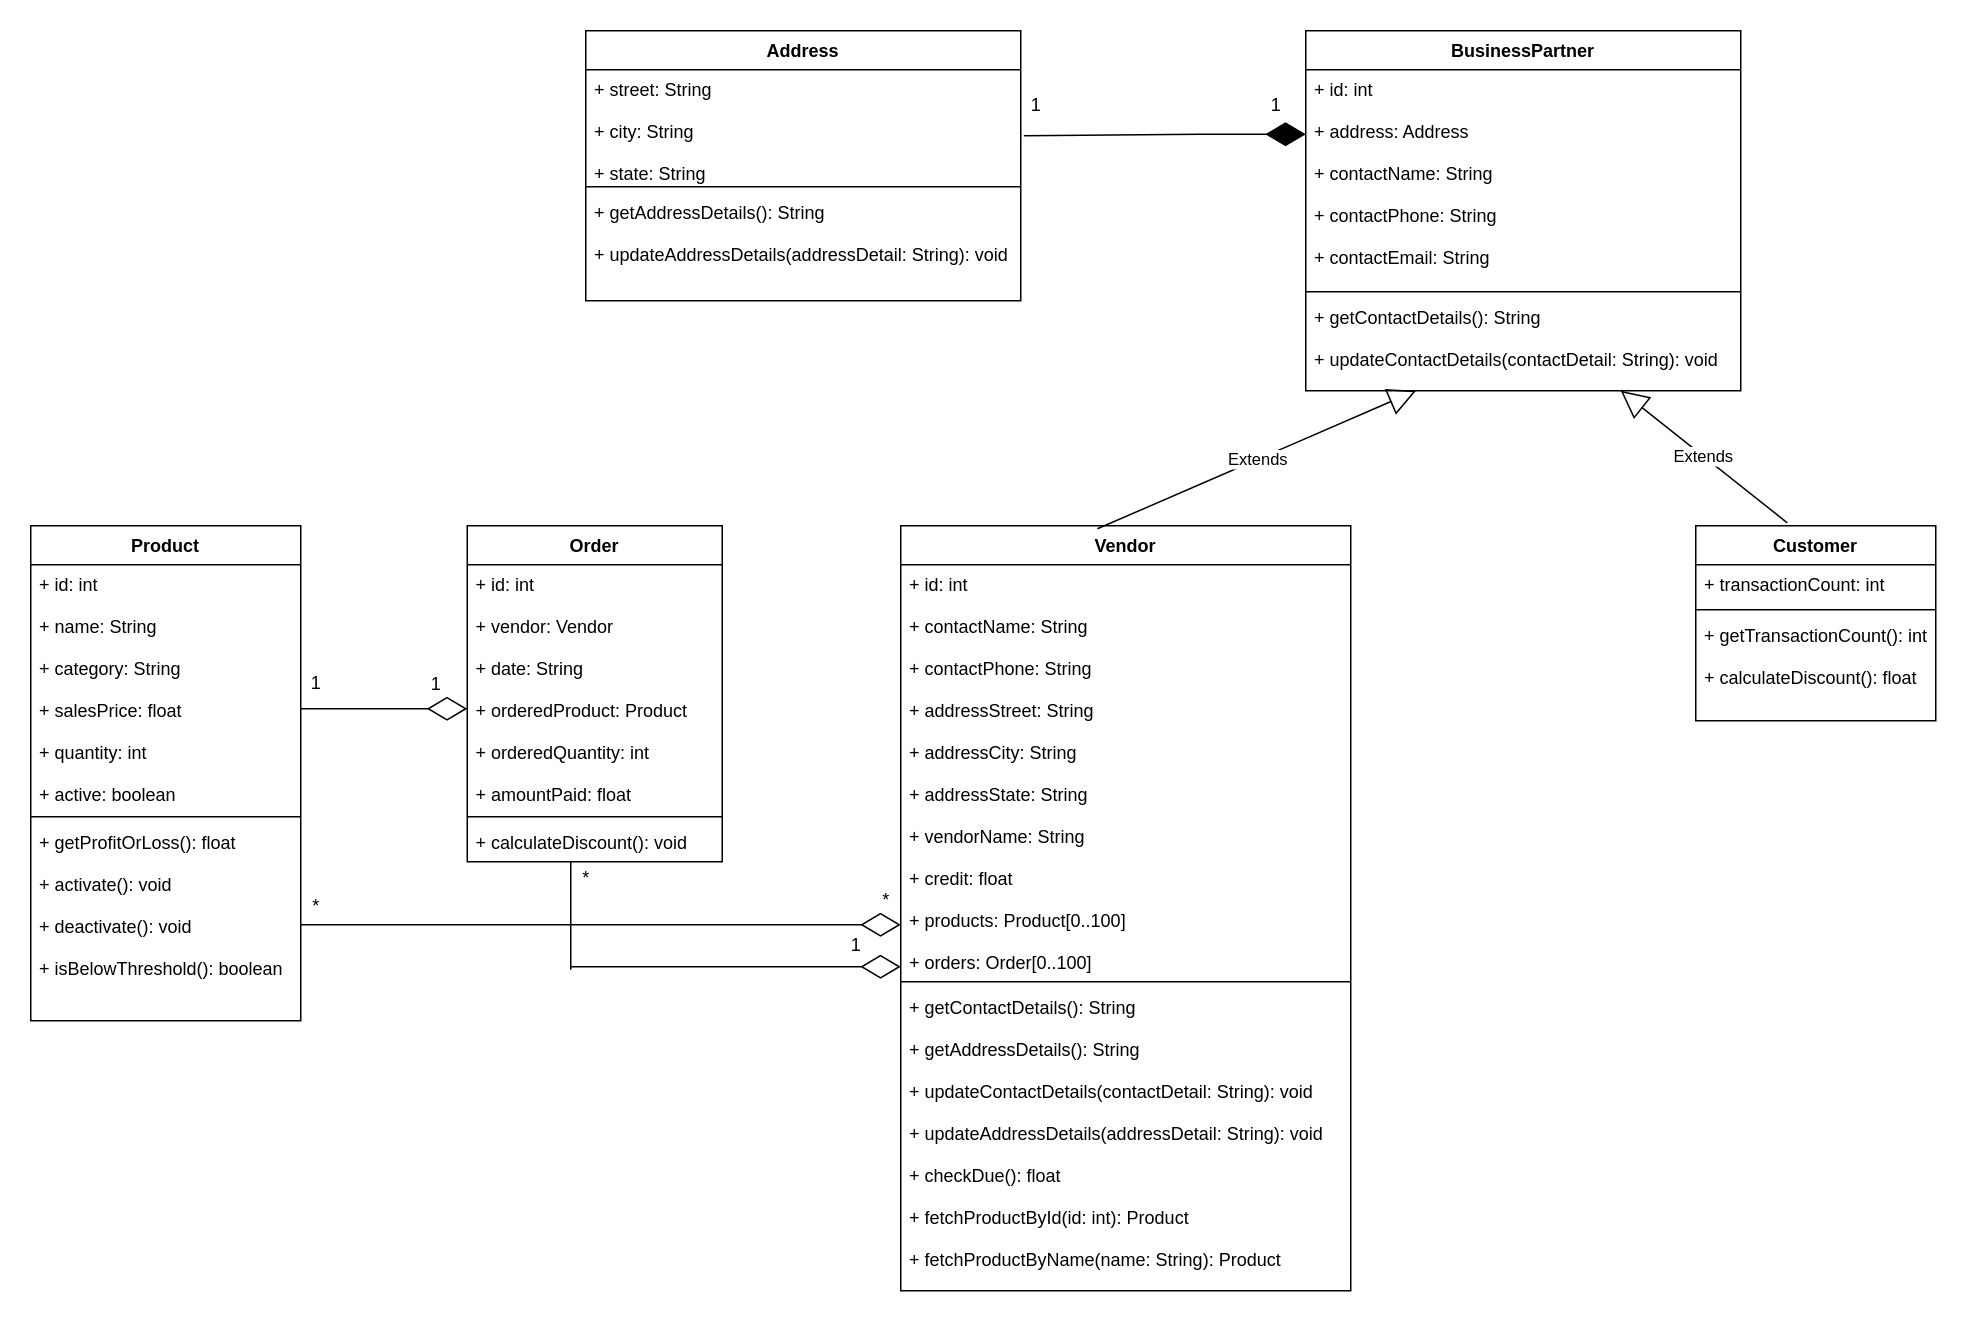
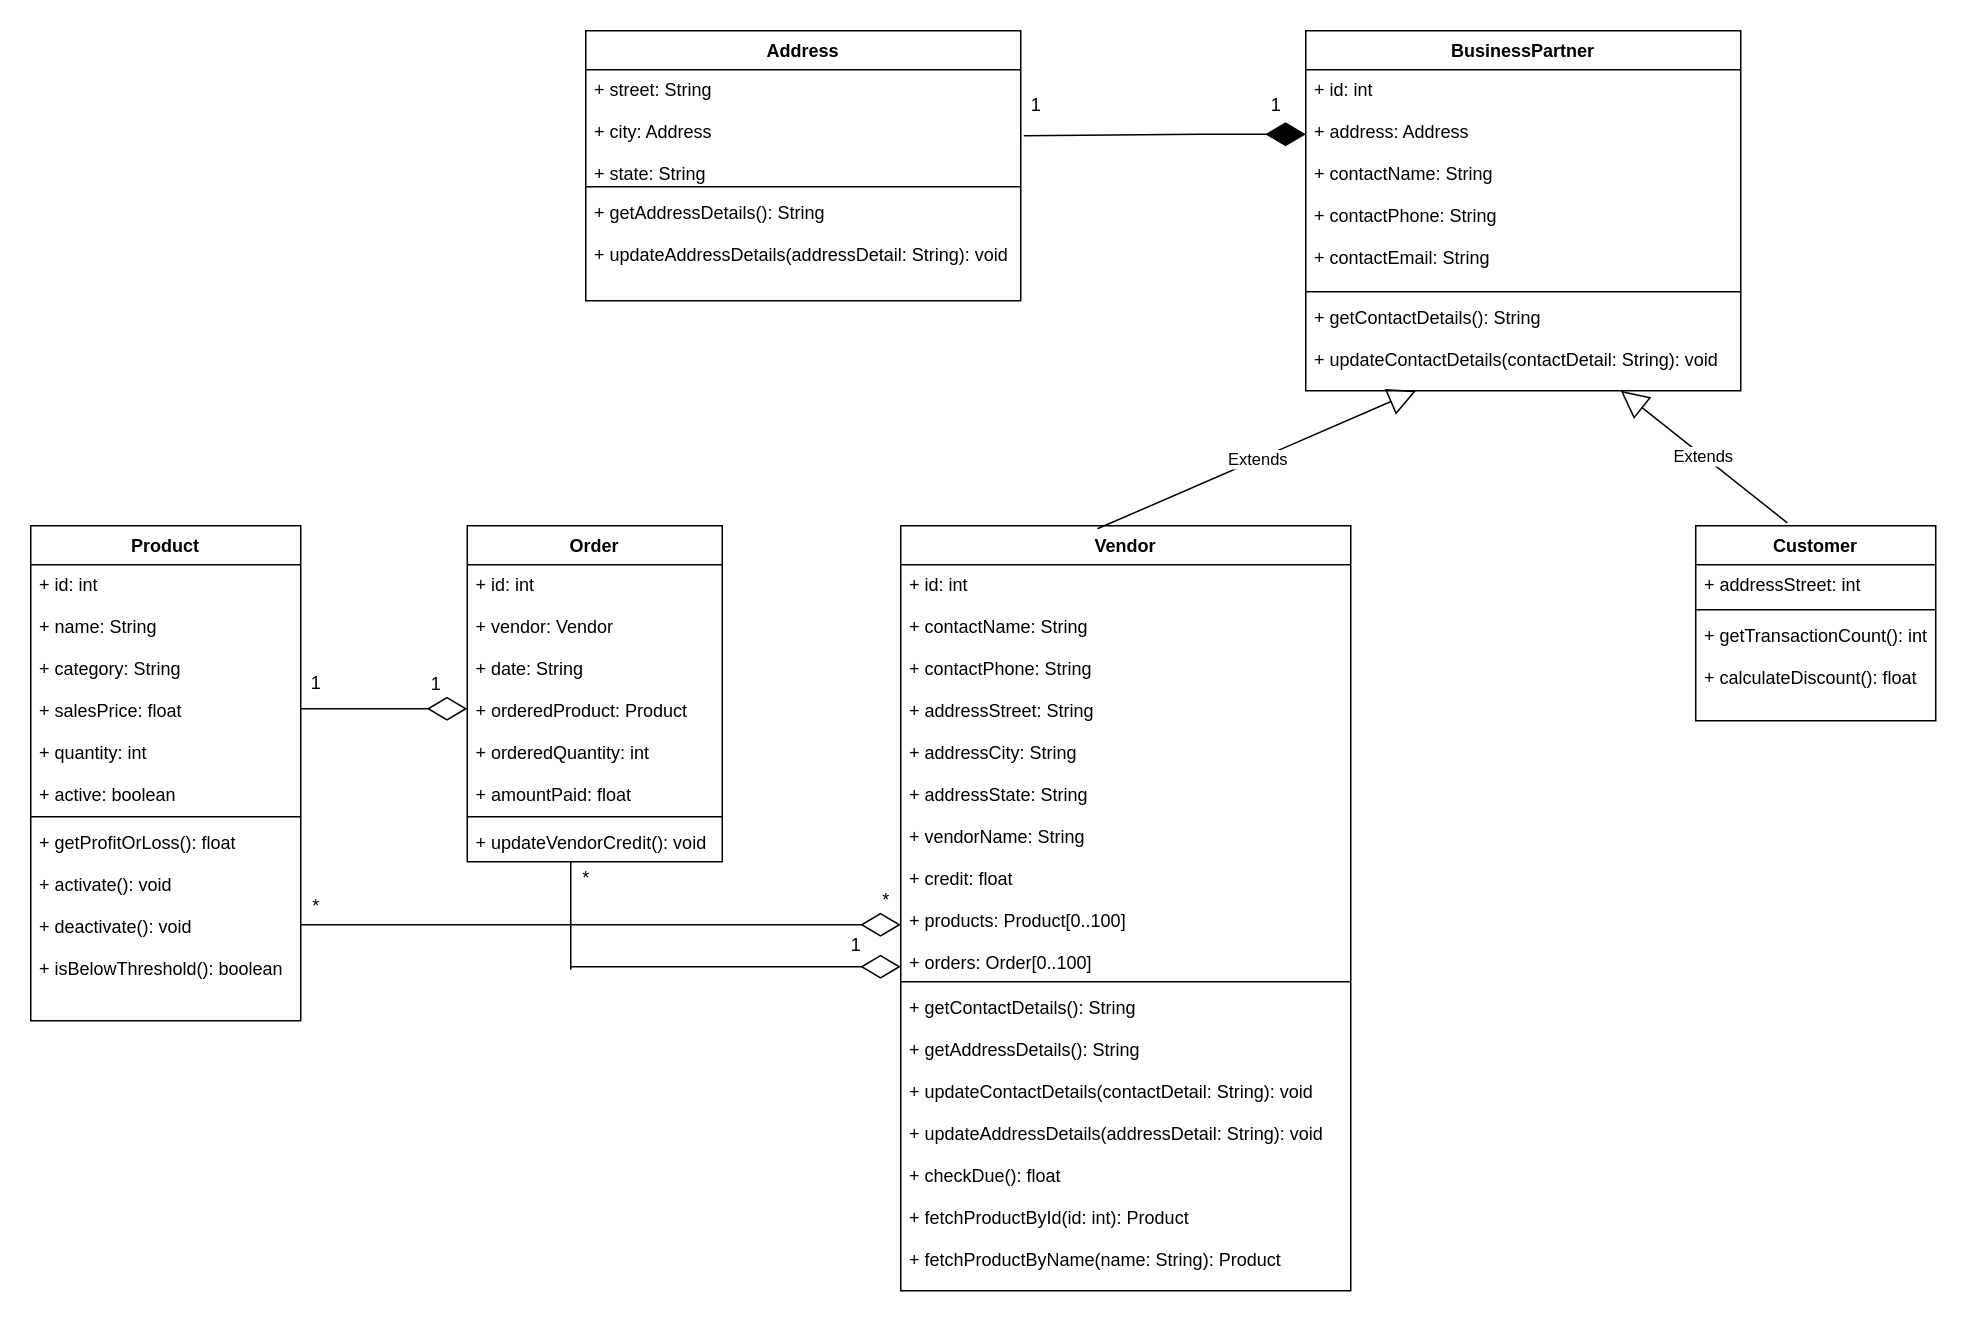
- <mxCell id="7" value="+ street: String&#10;&#10;+ city: String&#10;&#10;+ state: String&#10;" style="text;strokeColor=none;fillColor=none;align=left;verticalAlign=top;spacingLeft=4;spacingRight=4;overflow=hidden;rotatable=0;points=[[0,0.5],[1,0.5]];portConstraint=eastwest;" vertex="1" parent="6"><mxGeometry y="26" width="290" height="74" as="geometry" /></mxCell>
+ <mxCell id="7" value="+ street: String&#10;&#10;+ city: Address&#10;&#10;+ state: String&#10;" style="text;strokeColor=none;fillColor=none;align=left;verticalAlign=top;spacingLeft=4;spacingRight=4;overflow=hidden;rotatable=0;points=[[0,0.5],[1,0.5]];portConstraint=eastwest;" vertex="1" parent="6"><mxGeometry y="26" width="290" height="74" as="geometry" /></mxCell>
- <mxCell id="19" value="+ transactionCount: int" style="text;strokeColor=none;fillColor=none;align=left;verticalAlign=top;spacingLeft=4;spacingRight=4;overflow=hidden;rotatable=0;points=[[0,0.5],[1,0.5]];portConstraint=eastwest;" vertex="1" parent="18"><mxGeometry y="26" width="160" height="26" as="geometry" /></mxCell>
+ <mxCell id="19" value="+ addressStreet: int" style="text;strokeColor=none;fillColor=none;align=left;verticalAlign=top;spacingLeft=4;spacingRight=4;overflow=hidden;rotatable=0;points=[[0,0.5],[1,0.5]];portConstraint=eastwest;" vertex="1" parent="18"><mxGeometry y="26" width="160" height="26" as="geometry" /></mxCell>
- <mxCell id="26" value="+ calculateDiscount(): void" style="text;strokeColor=none;fillColor=none;align=left;verticalAlign=top;spacingLeft=4;spacingRight=4;overflow=hidden;rotatable=0;points=[[0,0.5],[1,0.5]];portConstraint=eastwest;" vertex="1" parent="23"><mxGeometry y="198" width="170" height="26" as="geometry" /></mxCell>
+ <mxCell id="26" value="+ updateVendorCredit(): void" style="text;strokeColor=none;fillColor=none;align=left;verticalAlign=top;spacingLeft=4;spacingRight=4;overflow=hidden;rotatable=0;points=[[0,0.5],[1,0.5]];portConstraint=eastwest;" vertex="1" parent="23"><mxGeometry y="198" width="170" height="26" as="geometry" /></mxCell>
